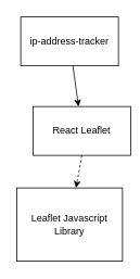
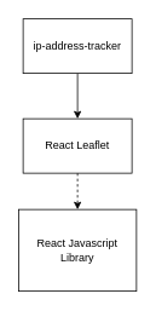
- <mxCell id="5" value="React Leaflet" style="rounded=0;whiteSpace=wrap;html=1;" vertex="1" parent="1"><mxGeometry x="40" y="130" width="120" height="60" as="geometry" /></mxCell>
+ <mxCell id="5" value="React Leaflet" style="rounded=0;whiteSpace=wrap;html=1;" vertex="1" parent="1"><mxGeometry x="25" y="130" width="120" height="60" as="geometry" /></mxCell>
- <mxCell id="6" value="Leaflet Javascript Library" style="rounded=0;whiteSpace=wrap;html=1;" vertex="1" parent="1"><mxGeometry x="20" y="230" width="130" height="90" as="geometry" /></mxCell>
+ <mxCell id="6" value="React Javascript Library" style="rounded=0;whiteSpace=wrap;html=1;" vertex="1" parent="1"><mxGeometry x="20" y="230" width="130" height="90" as="geometry" /></mxCell>
